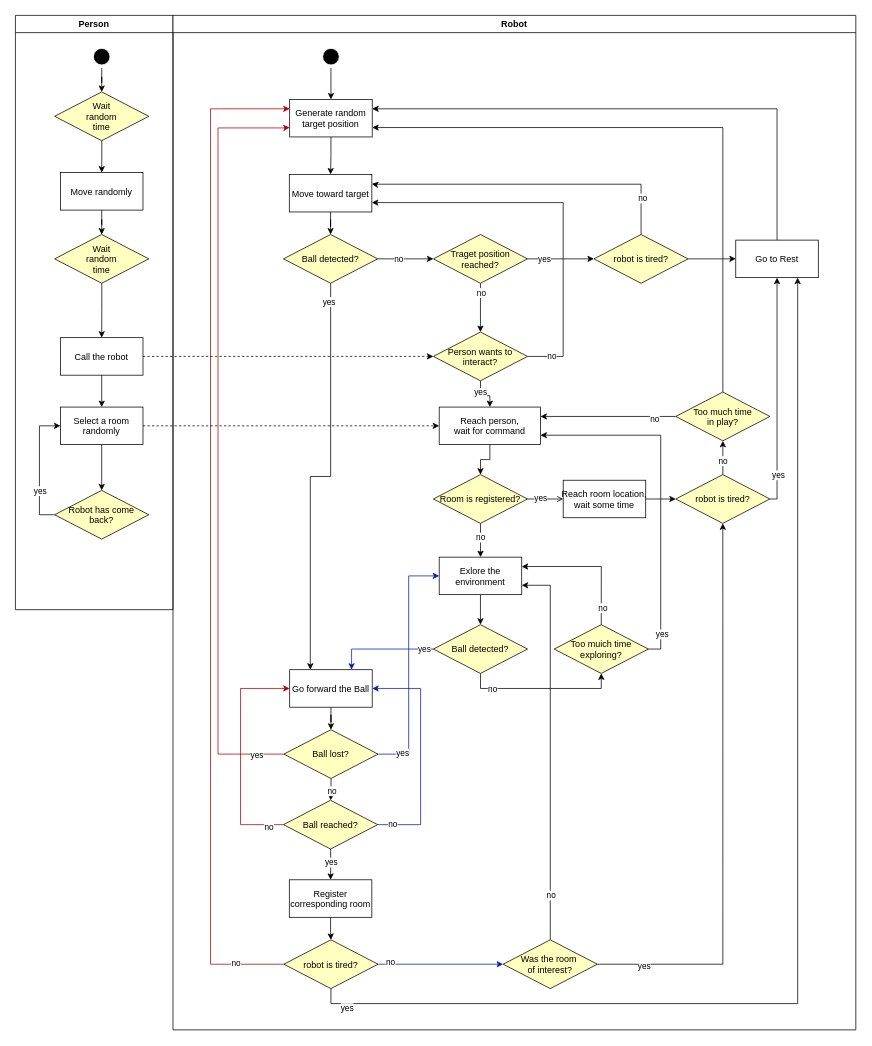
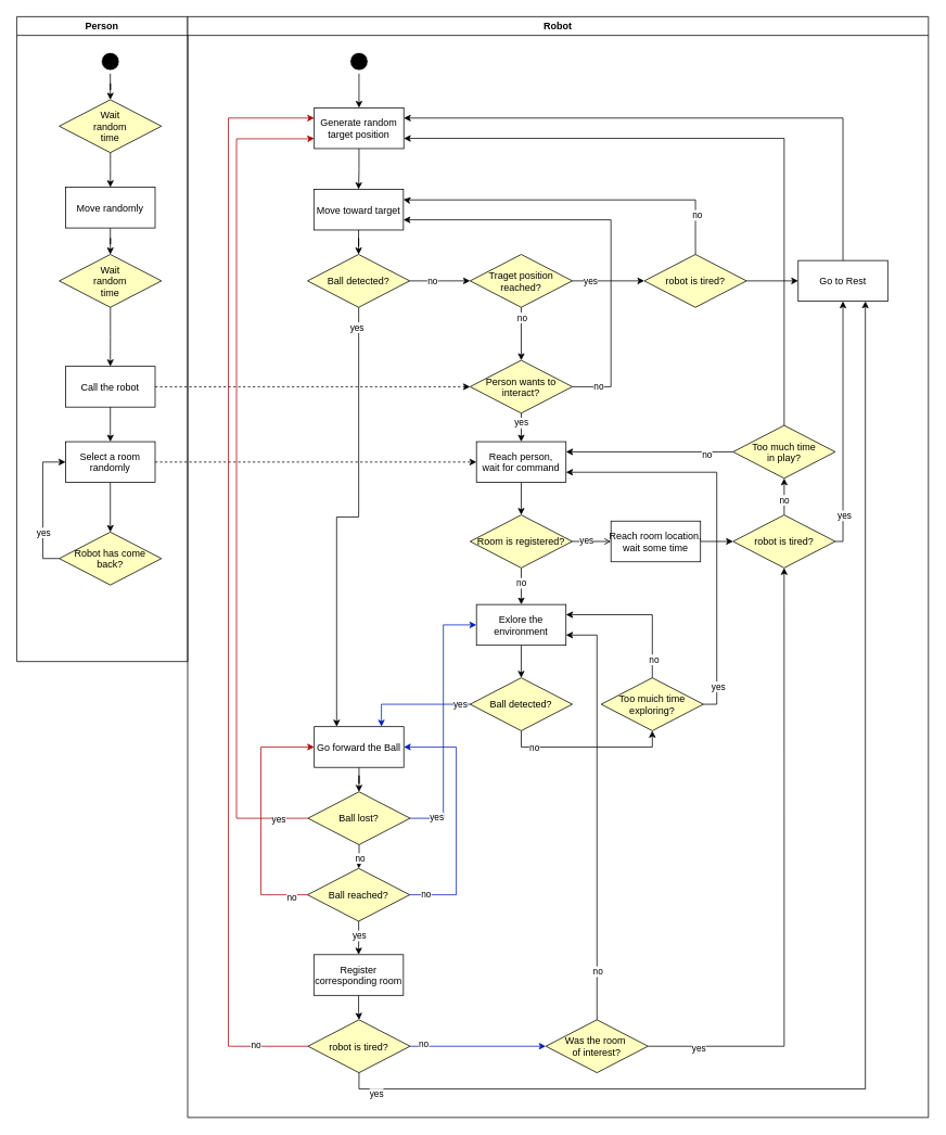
- <mxCell id="34" value="Reach person,&#10;wait for command" style="" vertex="1" parent="18"><mxGeometry x="354.75" y="522" width="135" height="50" as="geometry" /></mxCell>
+ <mxCell id="34" value="Reach person,&#10;wait for command" style="" vertex="1" parent="18"><mxGeometry x="354.75" y="522" width="110" height="50" as="geometry" /></mxCell>
